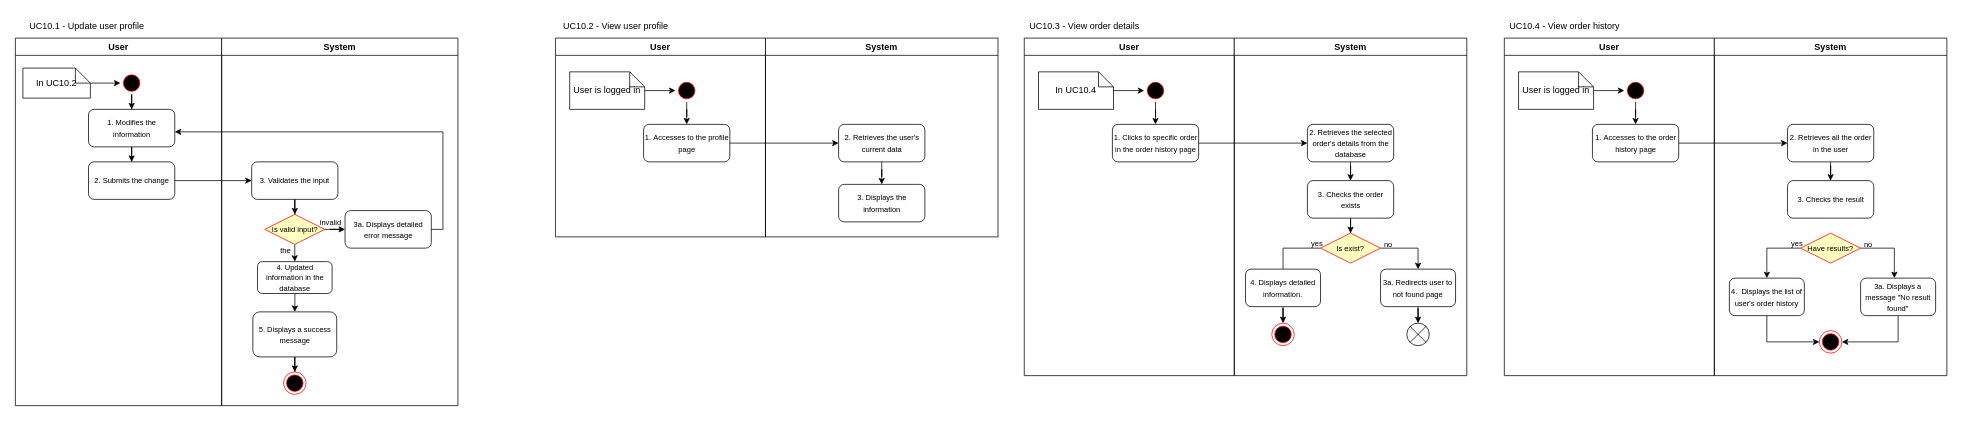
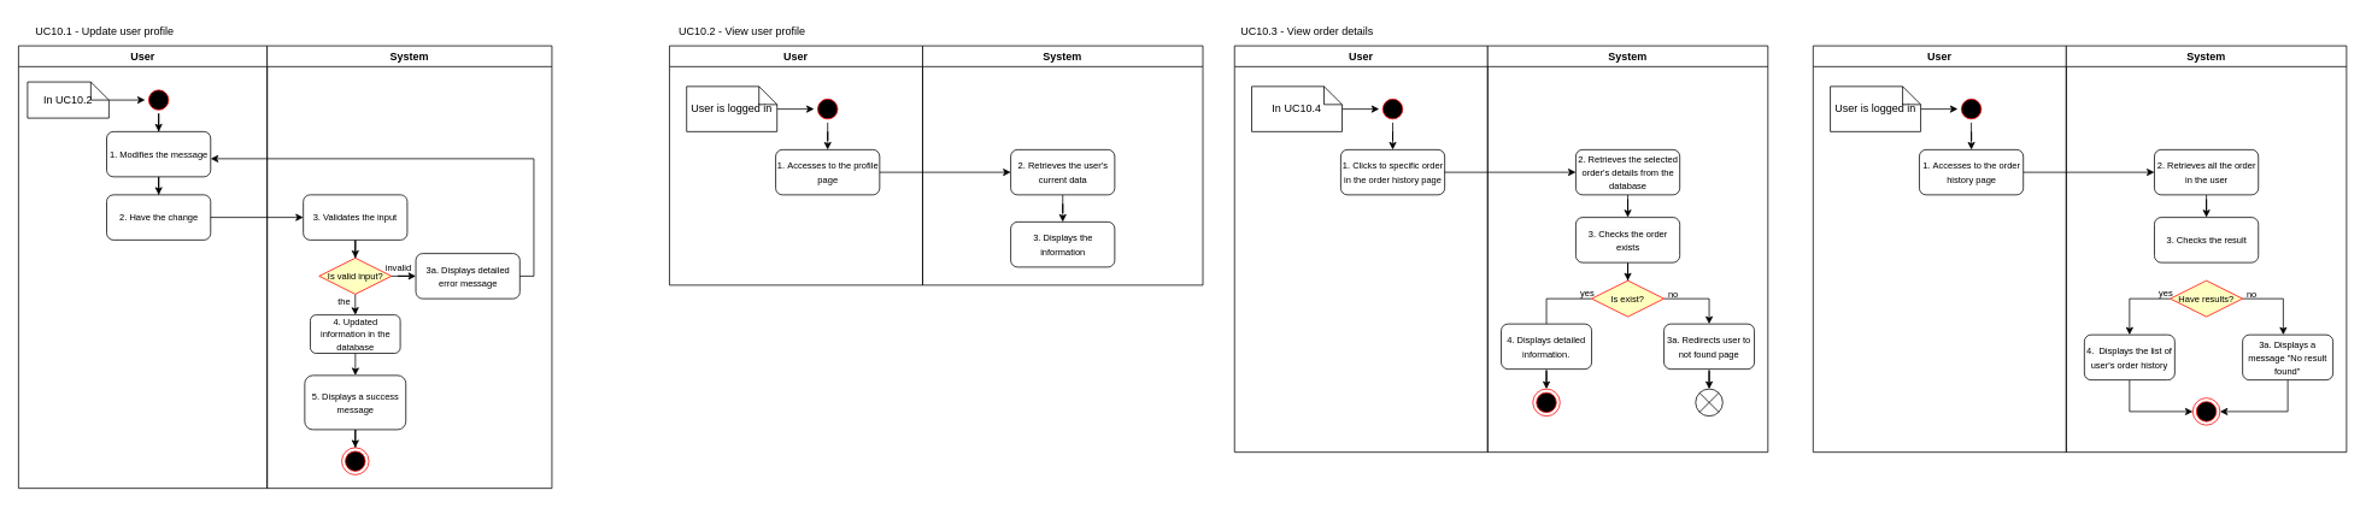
- <mxCell id="58" value="UC10.4 - View order history" style="text;html=1;align=center;verticalAlign=middle;resizable=0;points=[];autosize=1;strokeColor=none;fillColor=none;" vertex="1" parent="1"><mxGeometry x="2000" y="20" width="170" height="30" as="geometry" /></mxCell>
- <mxCell id="6" value="&lt;font style=&quot;font-size: 10px;&quot;&gt;&lt;span style=&quot;color: rgb(0, 0, 0); font-family: Helvetica; font-style: normal; font-variant-ligatures: normal; font-variant-caps: normal; font-weight: 400; letter-spacing: normal; orphans: 2; text-align: center; text-indent: 0px; text-transform: none; widows: 2; word-spacing: 0px; -webkit-text-stroke-width: 0px; background-color: rgb(251, 251, 251); text-decoration-thickness: initial; text-decoration-style: initial; text-decoration-color: initial; float: none; display: inline !important;&quot;&gt;1.&amp;nbsp;&lt;/span&gt;Modifies the information&lt;/font&gt;" style="rounded=1;whiteSpace=wrap;html=1;verticalAlign=middle;" parent="2" vertex="1"><mxGeometry x="97.5" y="95" width="115" height="50" as="geometry" /></mxCell>
+ <mxCell id="6" value="&lt;font style=&quot;font-size: 10px;&quot;&gt;&lt;span style=&quot;color: rgb(0, 0, 0); font-family: Helvetica; font-style: normal; font-variant-ligatures: normal; font-variant-caps: normal; font-weight: 400; letter-spacing: normal; orphans: 2; text-align: center; text-indent: 0px; text-transform: none; widows: 2; word-spacing: 0px; -webkit-text-stroke-width: 0px; background-color: rgb(251, 251, 251); text-decoration-thickness: initial; text-decoration-style: initial; text-decoration-color: initial; float: none; display: inline !important;&quot;&gt;1.&amp;nbsp;&lt;/span&gt;Modifies the message&lt;/font&gt;" style="rounded=1;whiteSpace=wrap;html=1;verticalAlign=middle;" parent="2" vertex="1"><mxGeometry x="97.5" y="95" width="115" height="50" as="geometry" /></mxCell>
- <mxCell id="7" value="&lt;font style=&quot;font-size: 10px;&quot;&gt;&lt;span style=&quot;color: rgb(0, 0, 0); font-family: Helvetica; font-style: normal; font-variant-ligatures: normal; font-variant-caps: normal; font-weight: 400; letter-spacing: normal; orphans: 2; text-align: center; text-indent: 0px; text-transform: none; widows: 2; word-spacing: 0px; -webkit-text-stroke-width: 0px; background-color: rgb(251, 251, 251); text-decoration-thickness: initial; text-decoration-style: initial; text-decoration-color: initial; float: none; display: inline !important;&quot;&gt;2. Submits the change&lt;/span&gt;&lt;/font&gt;" style="rounded=1;whiteSpace=wrap;html=1;verticalAlign=middle;" parent="2" vertex="1"><mxGeometry x="97.5" y="165" width="115" height="50" as="geometry" /></mxCell>
+ <mxCell id="7" value="&lt;font style=&quot;font-size: 10px;&quot;&gt;&lt;span style=&quot;color: rgb(0, 0, 0); font-family: Helvetica; font-style: normal; font-variant-ligatures: normal; font-variant-caps: normal; font-weight: 400; letter-spacing: normal; orphans: 2; text-align: center; text-indent: 0px; text-transform: none; widows: 2; word-spacing: 0px; -webkit-text-stroke-width: 0px; background-color: rgb(251, 251, 251); text-decoration-thickness: initial; text-decoration-style: initial; text-decoration-color: initial; float: none; display: inline !important;&quot;&gt;2. Have the change&lt;/span&gt;&lt;/font&gt;" style="rounded=1;whiteSpace=wrap;html=1;verticalAlign=middle;" parent="2" vertex="1"><mxGeometry x="97.5" y="165" width="115" height="50" as="geometry" /></mxCell>
